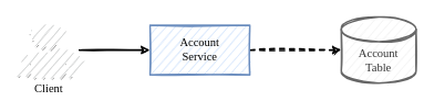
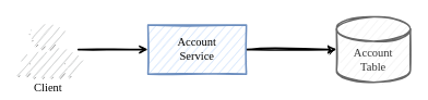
- <mxCell id="5" value="" style="edgeStyle=orthogonalEdgeStyle;rounded=0;orthogonalLoop=1;jettySize=auto;html=1;strokeWidth=2;sketch=1;fontSize=14;fontFamily=Lucida Console;" edge="1" parent="1" source="6" target="3"><mxGeometry relative="1" as="geometry" /></mxCell>
+ <mxCell id="5" value="" style="edgeStyle=orthogonalEdgeStyle;rounded=0;orthogonalLoop=1;jettySize=auto;html=1;strokeWidth=2;sketch=1;fontSize=14;fontFamily=Lucida Console;endArrow=open;" edge="1" parent="1" source="6" target="3"><mxGeometry relative="1" as="geometry" /></mxCell>
- <mxCell id="2" style="edgeStyle=orthogonalEdgeStyle;rounded=0;orthogonalLoop=1;jettySize=auto;html=1;sketch=1;strokeWidth=2;fontFamily=Lucida Console;fontStyle=0;fontSize=14;dashed=1;" parent="1" source="3" target="4" edge="1"><mxGeometry relative="1" as="geometry" /></mxCell>
+ <mxCell id="2" style="edgeStyle=orthogonalEdgeStyle;rounded=0;orthogonalLoop=1;jettySize=auto;html=1;sketch=1;strokeWidth=2;fontFamily=Lucida Console;fontStyle=0;fontSize=14;" parent="1" source="3" target="4" edge="1"><mxGeometry relative="1" as="geometry" /></mxCell>
